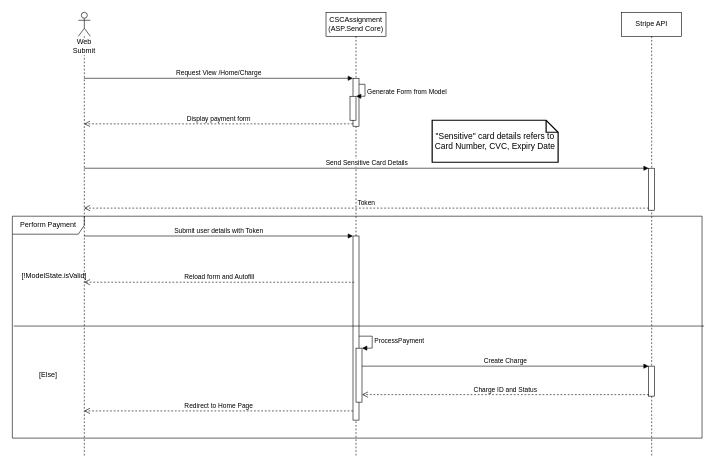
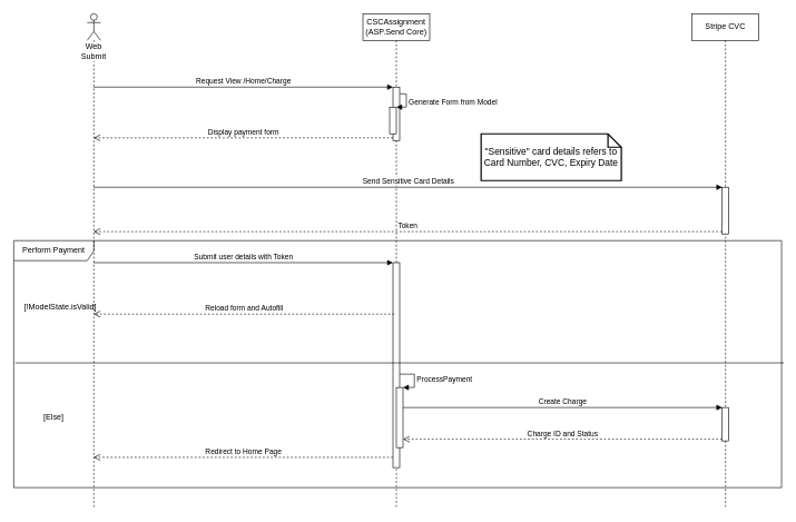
- <mxCell id="8" value="Stripe API" style="shape=umlLifeline;perimeter=lifelinePerimeter;whiteSpace=wrap;html=1;container=1;collapsible=0;recursiveResize=0;outlineConnect=0;" vertex="1" parent="1"><mxGeometry x="1036" y="20" width="100" height="740" as="geometry" /></mxCell>
+ <mxCell id="8" value="Stripe CVC" style="shape=umlLifeline;perimeter=lifelinePerimeter;whiteSpace=wrap;html=1;container=1;collapsible=0;recursiveResize=0;outlineConnect=0;" vertex="1" parent="1"><mxGeometry x="1036" y="20" width="100" height="740" as="geometry" /></mxCell>
